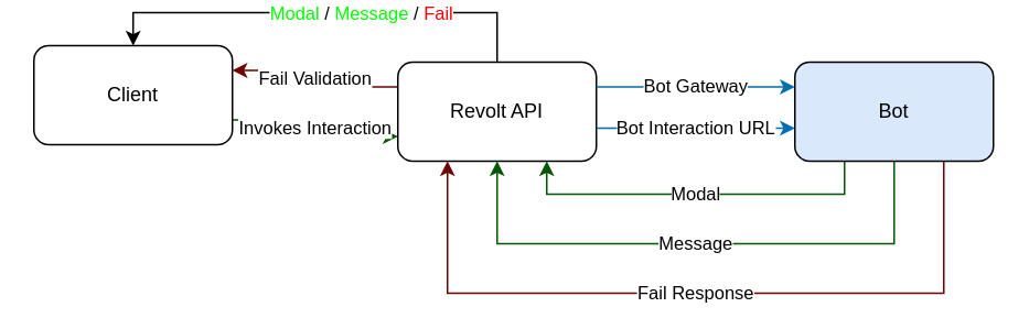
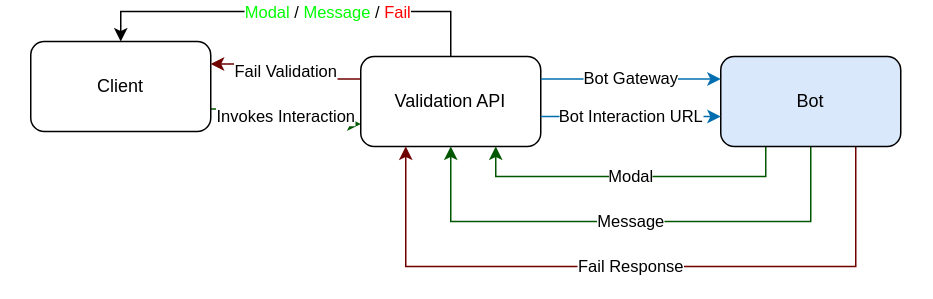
- <mxCell id="7" value="Revolt API" style="rounded=1;whiteSpace=wrap;html=1;" vertex="1" parent="1"><mxGeometry x="240" y="30" width="120" height="60" as="geometry" /></mxCell>
+ <mxCell id="7" value="Validation API" style="rounded=1;whiteSpace=wrap;html=1;" vertex="1" parent="1"><mxGeometry x="240" y="30" width="120" height="60" as="geometry" /></mxCell>
